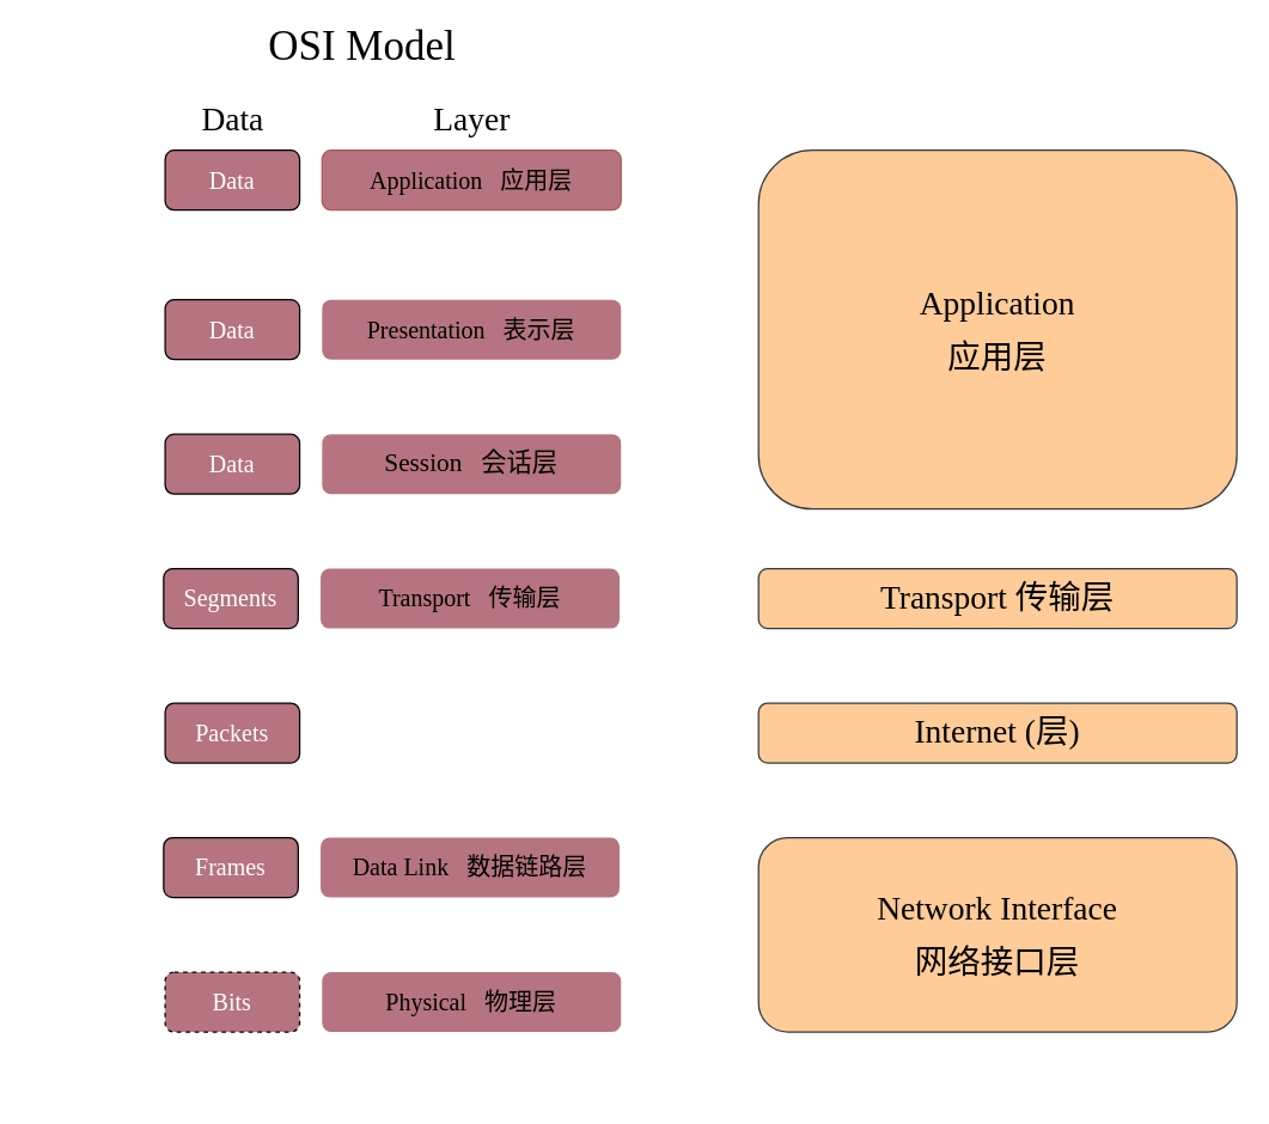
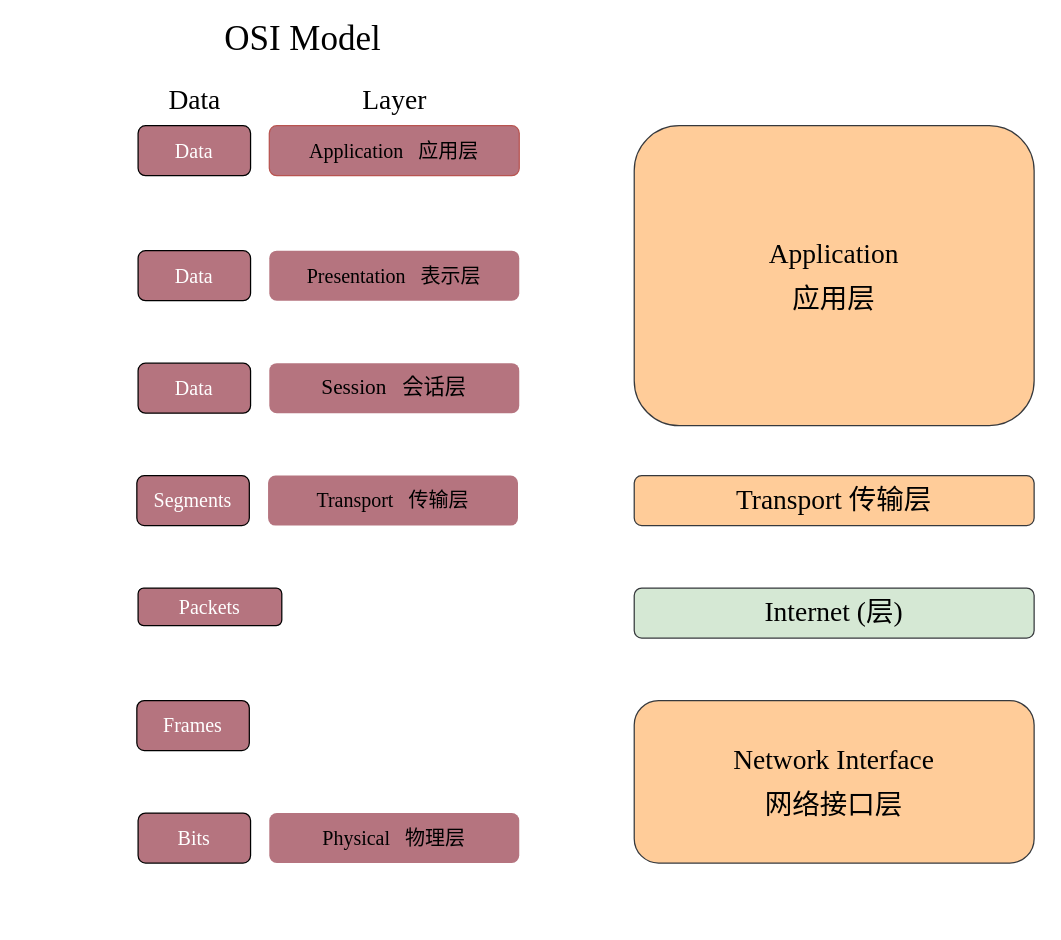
- <mxCell id="19" value="&lt;font color=&quot;#ffffff&quot; face=&quot;Menlo&quot;&gt;&lt;span style=&quot;font-size: 16px&quot;&gt;Packets&lt;/span&gt;&lt;/font&gt;" style="rounded=1;whiteSpace=wrap;html=1;fillColor=#B5747F;gradientColor=none;align=center;" parent="1" vertex="1"><mxGeometry x="110" y="470" width="90" height="40" as="geometry" /></mxCell>
+ <mxCell id="19" value="&lt;font color=&quot;#ffffff&quot; face=&quot;Menlo&quot;&gt;&lt;span style=&quot;font-size: 16px&quot;&gt;Packets&lt;/span&gt;&lt;/font&gt;" style="rounded=1;whiteSpace=wrap;html=1;fillColor=#B5747F;gradientColor=none;align=center;" parent="1" vertex="1"><mxGeometry x="110" y="470" width="115" height="30" as="geometry" /></mxCell>
- <mxCell id="26" value="&lt;font color=&quot;#000000&quot; face=&quot;Menlo&quot;&gt;&lt;span style=&quot;font-size: 22px&quot;&gt;Internet (层)&lt;/span&gt;&lt;/font&gt;" style="rounded=1;whiteSpace=wrap;html=1;fillColor=#ffcc99;align=center;strokeColor=#36393d;" parent="1" vertex="1"><mxGeometry x="507" y="470" width="320" height="40" as="geometry" /></mxCell>
+ <mxCell id="26" value="&lt;font color=&quot;#000000&quot; face=&quot;Menlo&quot;&gt;&lt;span style=&quot;font-size: 22px&quot;&gt;Internet (层)&lt;/span&gt;&lt;/font&gt;" style="rounded=1;whiteSpace=wrap;html=1;fillColor=#d5e8d4;align=center;strokeColor=#36393d;" parent="1" vertex="1"><mxGeometry x="507" y="470" width="320" height="40" as="geometry" /></mxCell>
- <mxCell id="7" value="&lt;font color=&quot;#000000&quot; face=&quot;Verdana&quot; style=&quot;font-size: 16px&quot;&gt;Data Link&amp;nbsp; &amp;nbsp;数据链路层&lt;/font&gt;" style="rounded=1;whiteSpace=wrap;html=1;fillColor=#B5747F;strokeColor=none;fontColor=#ffffff;gradientColor=none;gradientDirection=north;align=center;" parent="1" vertex="1"><mxGeometry x="214" y="560" width="200" height="40" as="geometry" /></mxCell>
- <mxCell id="17" value="&lt;font color=&quot;#ffffff&quot; face=&quot;Menlo&quot;&gt;&lt;span style=&quot;font-size: 16px&quot;&gt;Bits&lt;/span&gt;&lt;/font&gt;" style="rounded=1;whiteSpace=wrap;html=1;fillColor=#B5747F;gradientColor=none;align=center;dashed=1;" parent="1" vertex="1"><mxGeometry x="110" y="650" width="90" height="40" as="geometry" /></mxCell>
+ <mxCell id="17" value="&lt;font color=&quot;#ffffff&quot; face=&quot;Menlo&quot;&gt;&lt;span style=&quot;font-size: 16px&quot;&gt;Bits&lt;/span&gt;&lt;/font&gt;" style="rounded=1;whiteSpace=wrap;html=1;fillColor=#B5747F;gradientColor=none;align=center;" parent="1" vertex="1"><mxGeometry x="110" y="650" width="90" height="40" as="geometry" /></mxCell>
